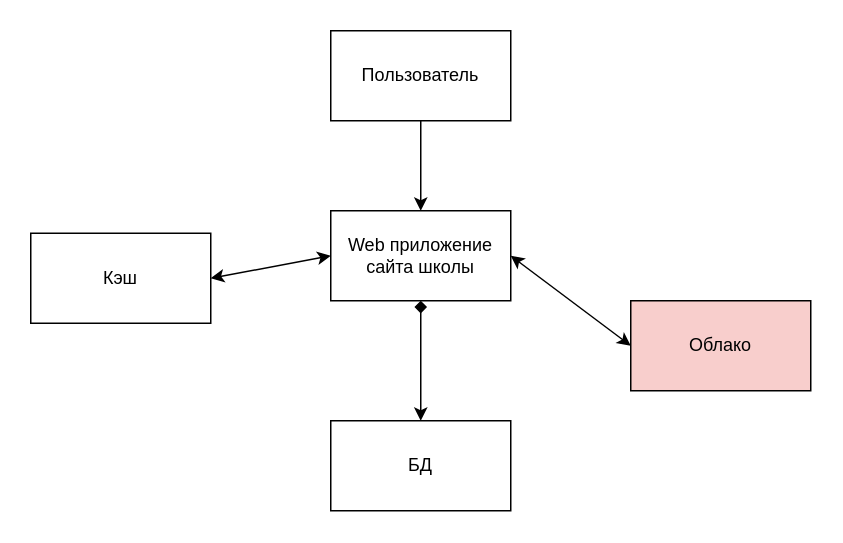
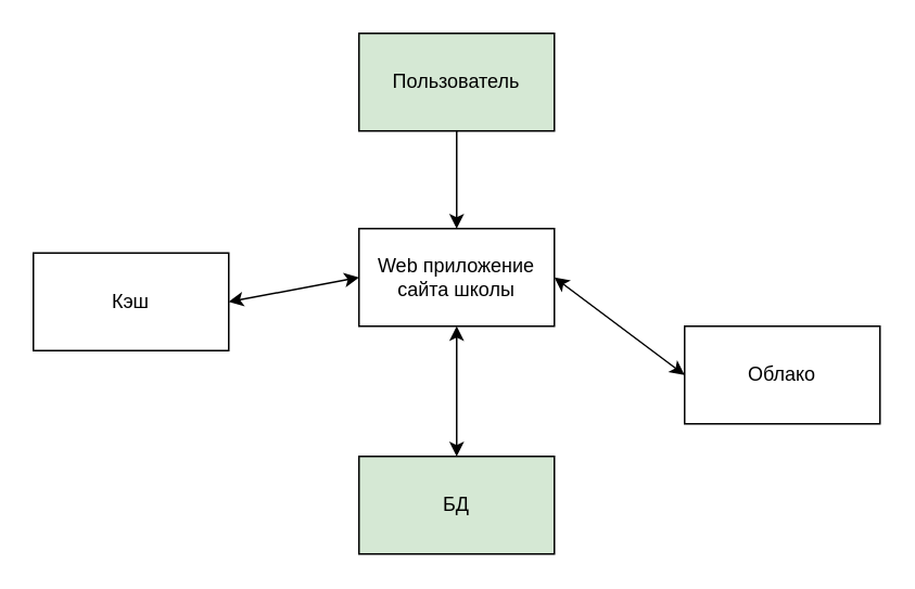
- <mxCell id="2" value="Пользователь" style="rounded=0;whiteSpace=wrap;html=1;" vertex="1" parent="1"><mxGeometry x="220" y="20" width="120" height="60" as="geometry" /></mxCell>
+ <mxCell id="2" value="Пользователь" style="rounded=0;whiteSpace=wrap;html=1;fillColor=#d5e8d4;" vertex="1" parent="1"><mxGeometry x="220" y="20" width="120" height="60" as="geometry" /></mxCell>
- <mxCell id="9" value="" style="endArrow=diamond;startArrow=classic;html=1;entryX=0.5;entryY=1;entryDx=0;entryDy=0;exitX=0.5;exitY=0;exitDx=0;exitDy=0;" edge="1" parent="1" source="4" target="3"><mxGeometry width="50" height="50" relative="1" as="geometry"><mxPoint x="360" y="280" as="sourcePoint" /><mxPoint x="410" y="230" as="targetPoint" /></mxGeometry></mxCell>
+ <mxCell id="9" value="" style="endArrow=classic;startArrow=classic;html=1;entryX=0.5;entryY=1;entryDx=0;entryDy=0;exitX=0.5;exitY=0;exitDx=0;exitDy=0;" edge="1" parent="1" source="4" target="3"><mxGeometry width="50" height="50" relative="1" as="geometry"><mxPoint x="360" y="280" as="sourcePoint" /><mxPoint x="410" y="230" as="targetPoint" /></mxGeometry></mxCell>
- <mxCell id="6" value="Облако" style="rounded=0;whiteSpace=wrap;html=1;fillColor=#f8cecc;" vertex="1" parent="1"><mxGeometry x="420" y="200" width="120" height="60" as="geometry" /></mxCell>
+ <mxCell id="6" value="Облако" style="rounded=0;whiteSpace=wrap;html=1;" vertex="1" parent="1"><mxGeometry x="420" y="200" width="120" height="60" as="geometry" /></mxCell>
- <mxCell id="4" value="БД" style="rounded=0;whiteSpace=wrap;html=1;" vertex="1" parent="1"><mxGeometry x="220" y="280" width="120" height="60" as="geometry" /></mxCell>
+ <mxCell id="4" value="БД" style="rounded=0;whiteSpace=wrap;html=1;fillColor=#d5e8d4;" vertex="1" parent="1"><mxGeometry x="220" y="280" width="120" height="60" as="geometry" /></mxCell>
